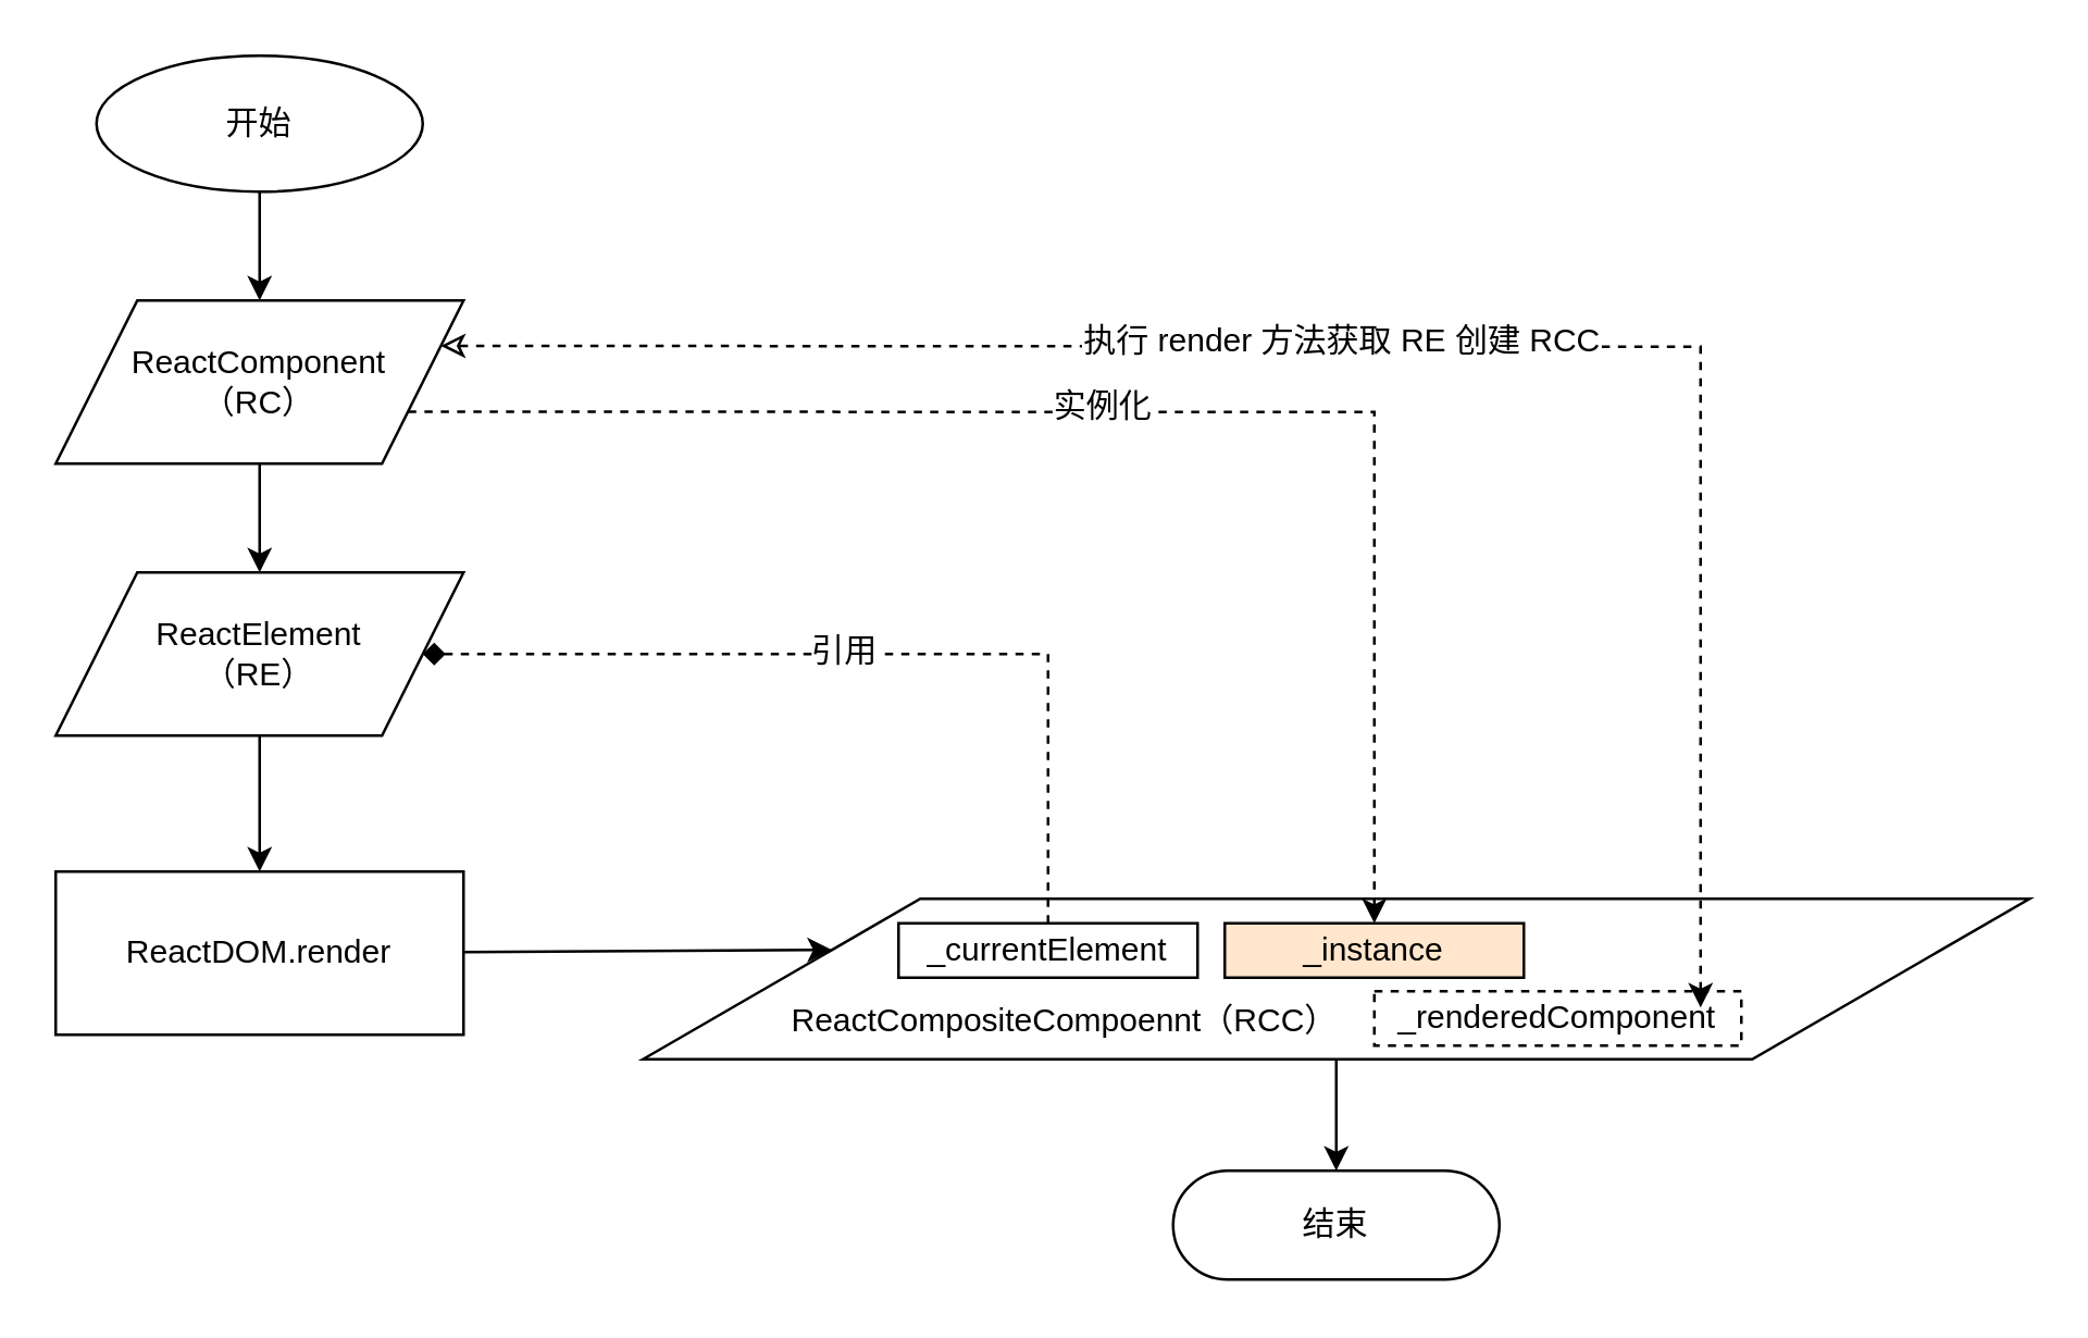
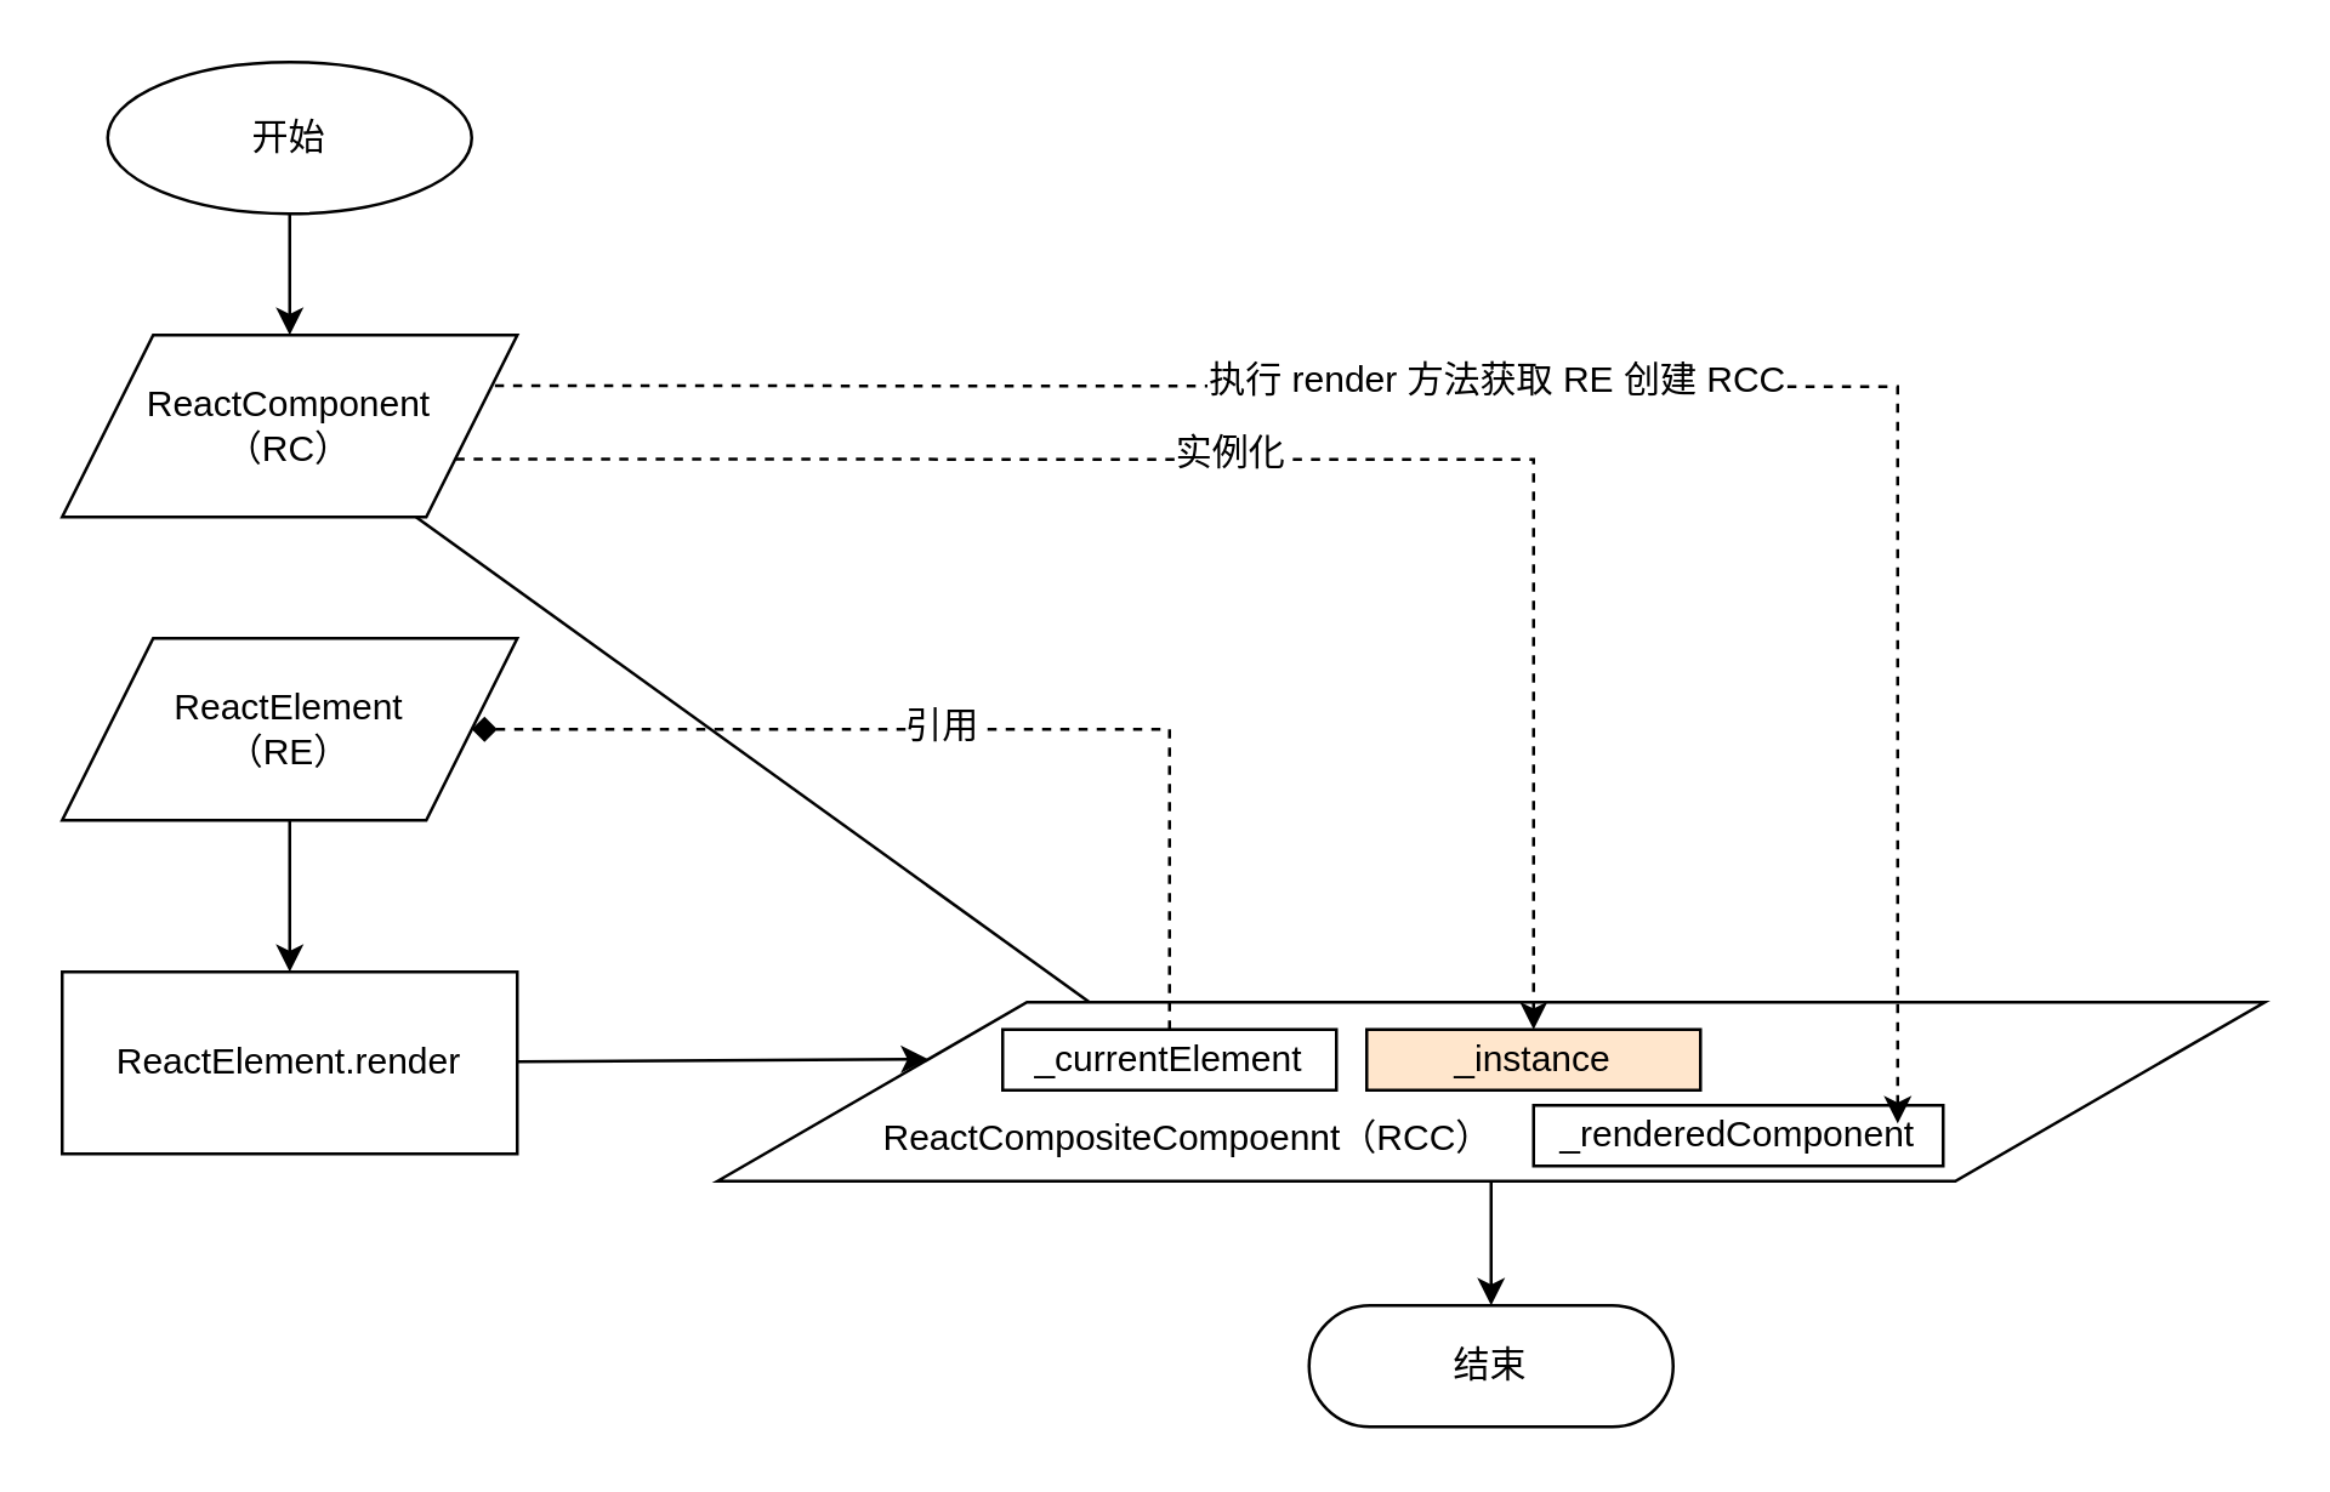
- <mxCell id="17" value="" style="endArrow=classic;html=1;rounded=0;dashed=1;entryX=1;entryY=0.25;entryDx=0;entryDy=0;startArrow=classic;startFill=1;endFill=0;exitX=0.889;exitY=0.3;exitDx=0;exitDy=0;exitPerimeter=0;" edge="1" parent="1" source="11" target="3"><mxGeometry width="50" height="50" relative="1" as="geometry"><mxPoint x="625" y="360" as="sourcePoint" /><mxPoint x="275" y="140.5" as="targetPoint" /><Array as="points"><mxPoint x="625" y="127" /></Array></mxGeometry></mxCell>
+ <mxCell id="17" value="" style="endArrow=none;html=1;rounded=0;dashed=1;entryX=1;entryY=0.25;entryDx=0;entryDy=0;startArrow=classic;startFill=1;endFill=0;exitX=0.889;exitY=0.3;exitDx=0;exitDy=0;exitPerimeter=0;" edge="1" parent="1" source="11" target="3"><mxGeometry width="50" height="50" relative="1" as="geometry"><mxPoint x="625" y="360" as="sourcePoint" /><mxPoint x="275" y="140.5" as="targetPoint" /><Array as="points"><mxPoint x="625" y="127" /></Array></mxGeometry></mxCell>
- <mxCell id="5" value="" style="endArrow=classic;html=1;" edge="1" parent="1" source="3" target="4"><mxGeometry width="50" height="50" relative="1" as="geometry"><mxPoint x="-15" y="240" as="sourcePoint" /><mxPoint x="35" y="190" as="targetPoint" /></mxGeometry></mxCell>
+ <mxCell id="5" value="" style="endArrow=classic;html=1;" edge="1" parent="1" source="3" target="9"><mxGeometry width="50" height="50" relative="1" as="geometry"><mxPoint x="-15" y="240" as="sourcePoint" /><mxPoint x="35" y="190" as="targetPoint" /></mxGeometry></mxCell>
- <mxCell id="2" value="ReactDOM.render" style="rounded=0;whiteSpace=wrap;html=1;" vertex="1" parent="1"><mxGeometry x="20" y="320" width="150" height="60" as="geometry" /></mxCell>
+ <mxCell id="2" value="ReactElement.render" style="rounded=0;whiteSpace=wrap;html=1;" vertex="1" parent="1"><mxGeometry x="20" y="320" width="150" height="60" as="geometry" /></mxCell>
- <mxCell id="11" value="_renderedComponent" style="rounded=0;whiteSpace=wrap;html=1;dashed=1;" vertex="1" parent="1"><mxGeometry x="505" y="364" width="135" height="20" as="geometry" /></mxCell>
+ <mxCell id="11" value="_renderedComponent" style="rounded=0;whiteSpace=wrap;html=1;" vertex="1" parent="1"><mxGeometry x="505" y="364" width="135" height="20" as="geometry" /></mxCell>
